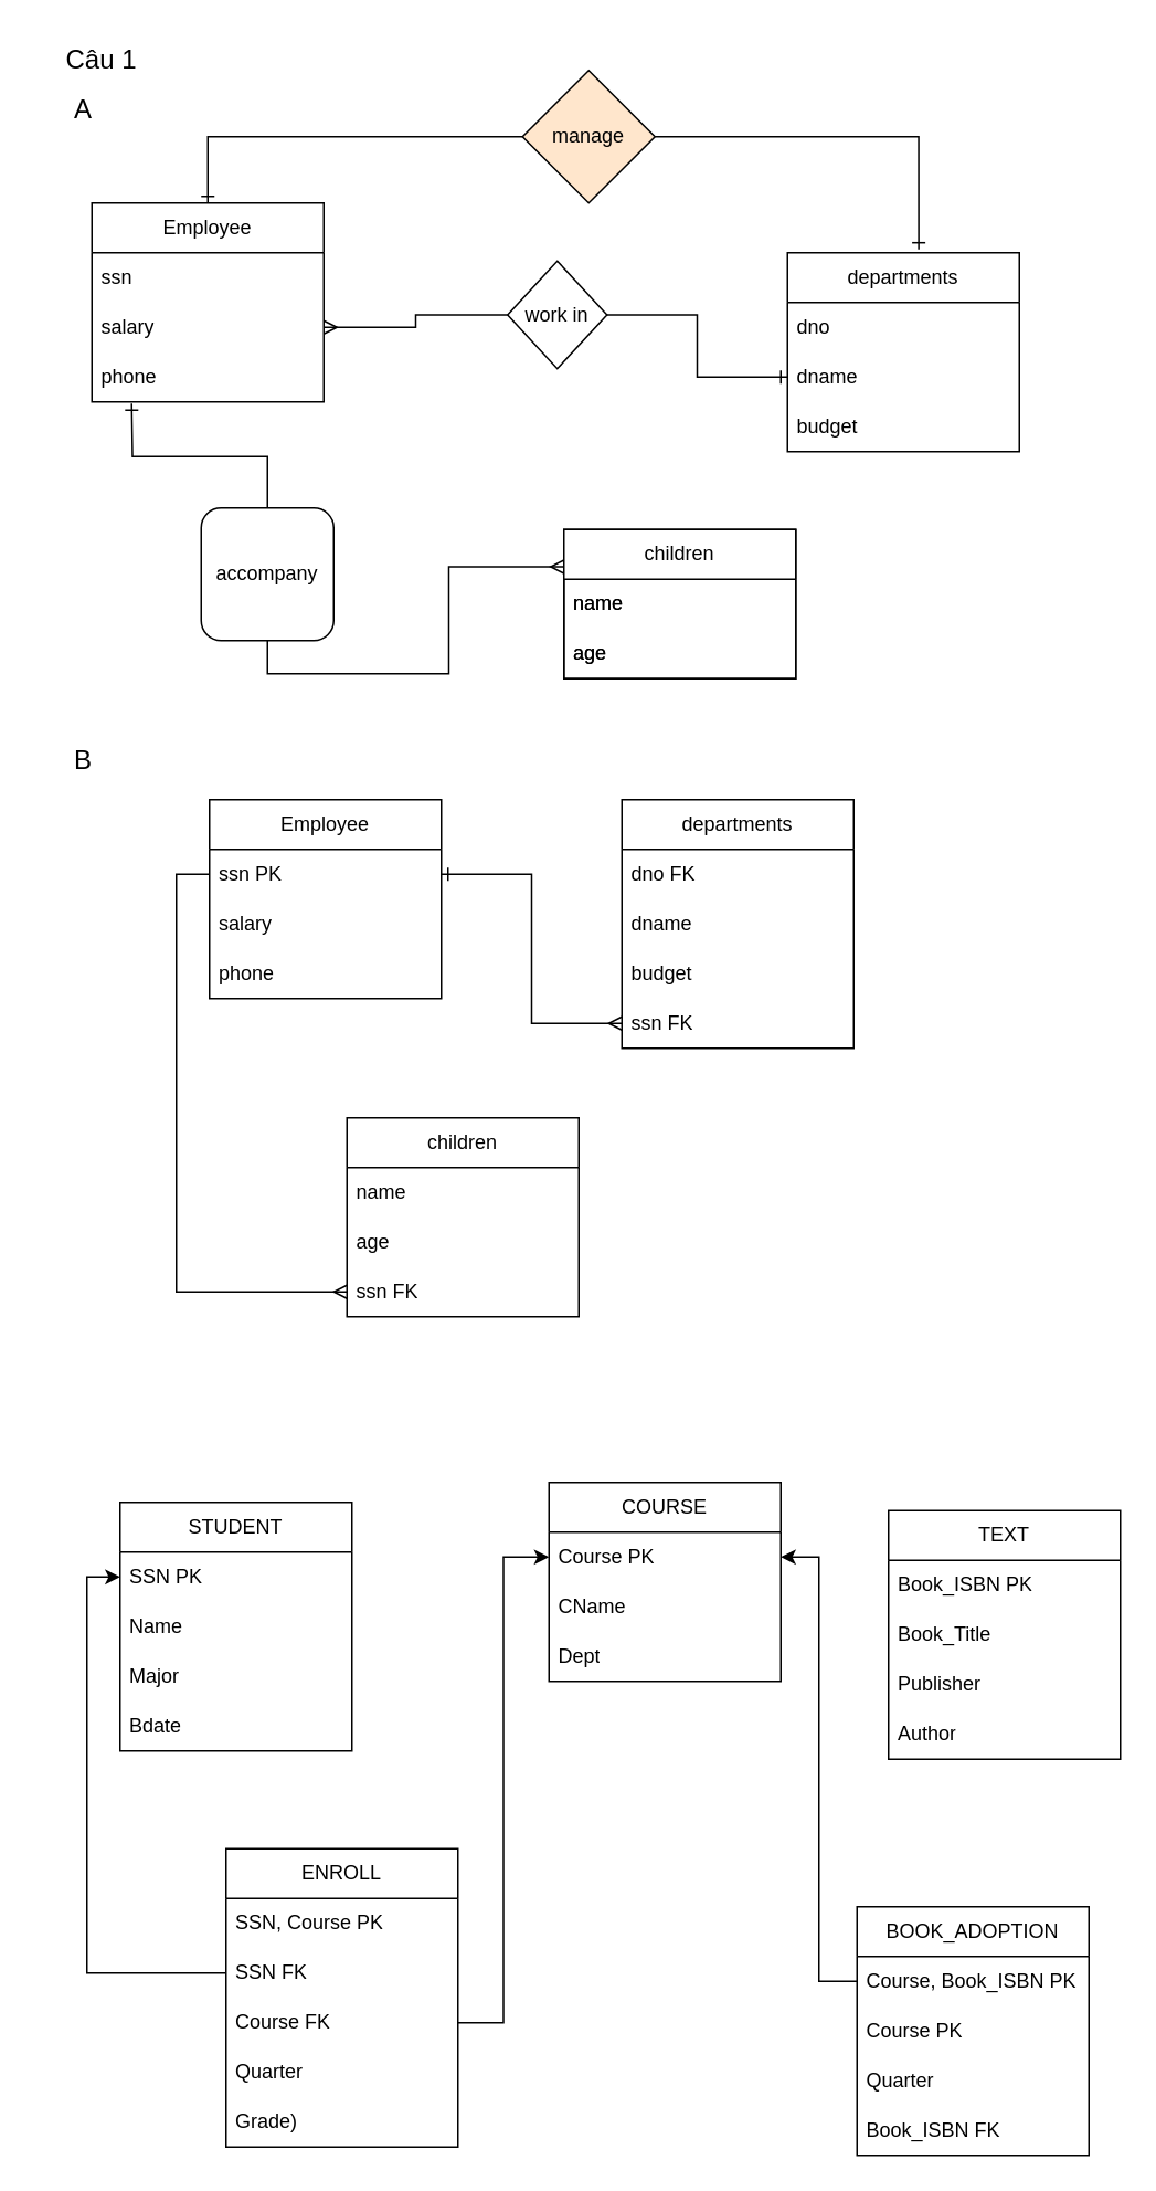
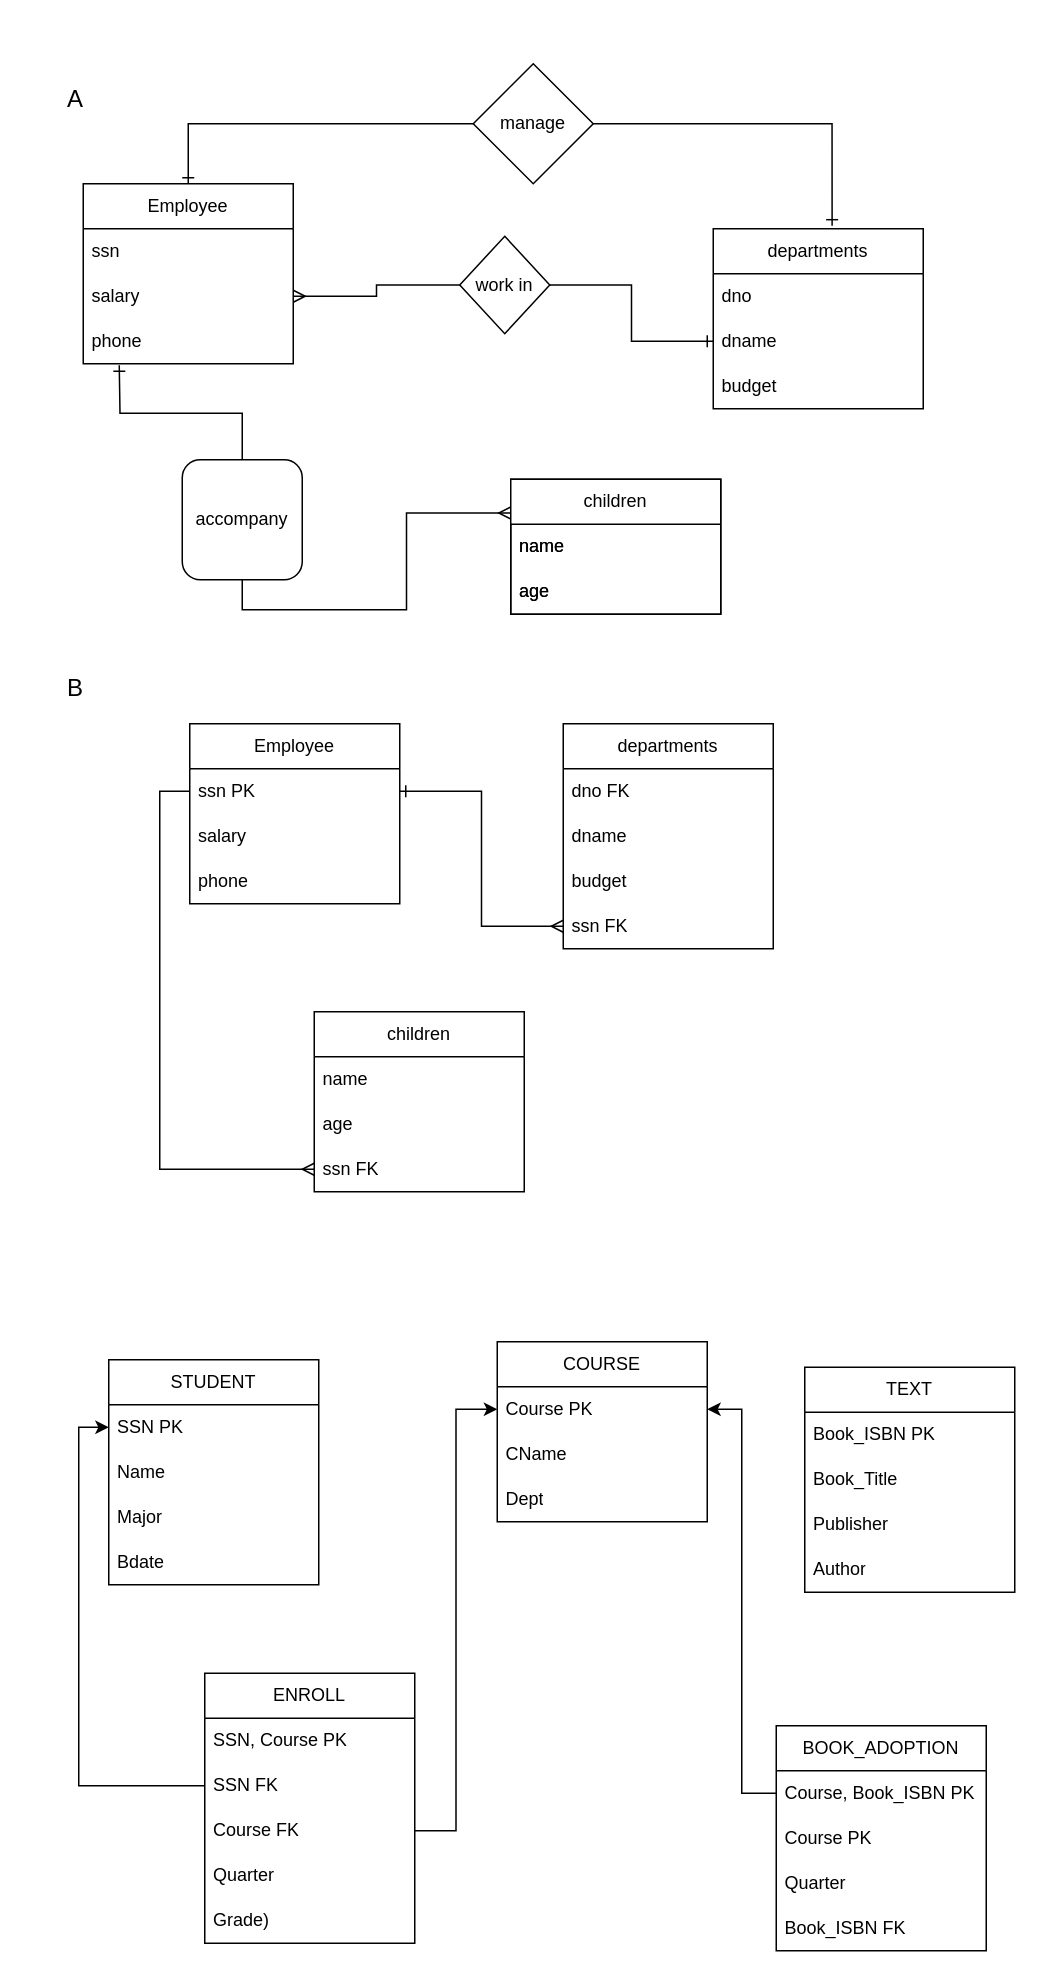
- <mxCell id="40" value="Câu 1" style="text;html=1;align=center;verticalAlign=middle;whiteSpace=wrap;rounded=0;fontSize=16;" vertex="1" parent="1"><mxGeometry x="31" y="20" width="60" height="30" as="geometry" /></mxCell>
- <mxCell id="14" value="manage" style="rhombus;whiteSpace=wrap;html=1;fillColor=#ffe6cc;" vertex="1" parent="1"><mxGeometry x="315" y="42" width="80" height="80" as="geometry" /></mxCell>
+ <mxCell id="14" value="manage" style="rhombus;whiteSpace=wrap;html=1;" vertex="1" parent="1"><mxGeometry x="315" y="42" width="80" height="80" as="geometry" /></mxCell>
